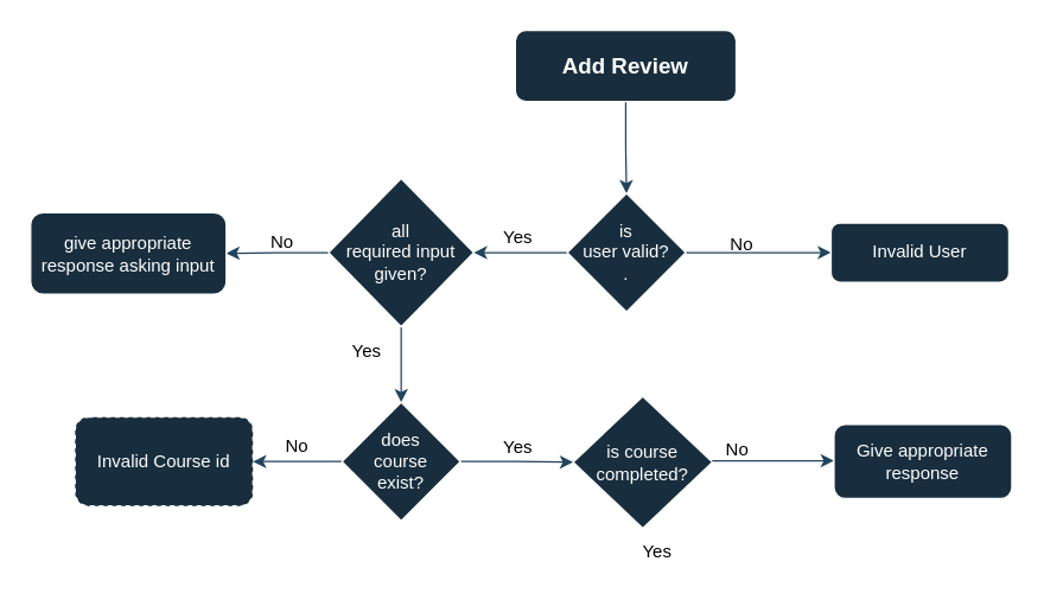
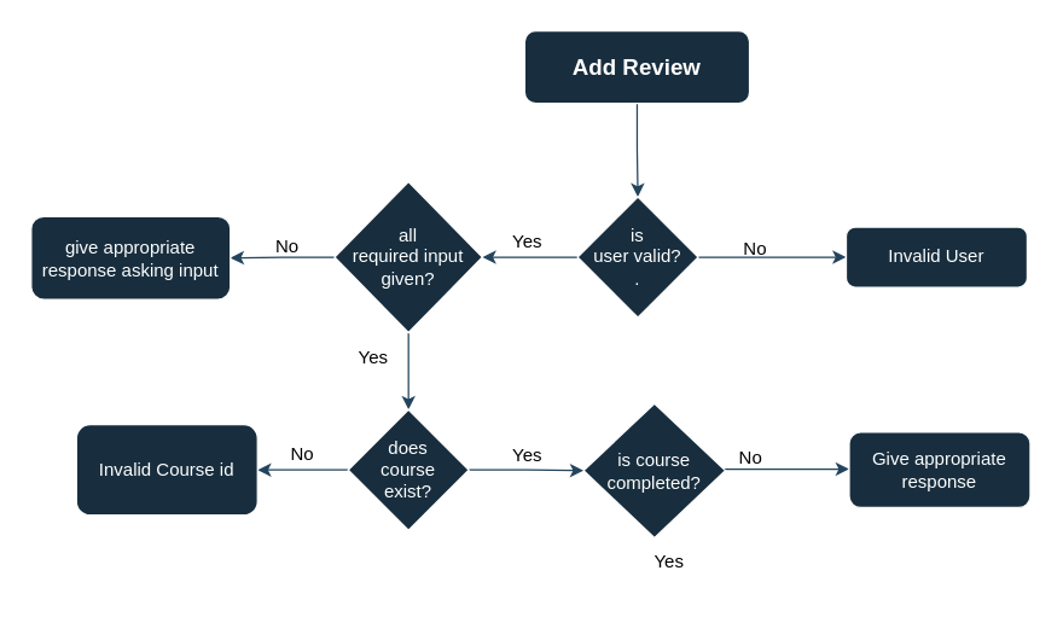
- <mxCell id="24" value="Invalid Course id" style="rounded=1;whiteSpace=wrap;html=1;fillColor=#182E3E;strokeColor=#FFFFFF;fontColor=#FFFFFF;dashed=1;" vertex="1" parent="1"><mxGeometry x="50" y="281" width="120" height="60" as="geometry" /></mxCell>
+ <mxCell id="24" value="Invalid Course id" style="rounded=1;whiteSpace=wrap;html=1;fillColor=#182E3E;strokeColor=#FFFFFF;fontColor=#FFFFFF;" vertex="1" parent="1"><mxGeometry x="50" y="281" width="120" height="60" as="geometry" /></mxCell>
